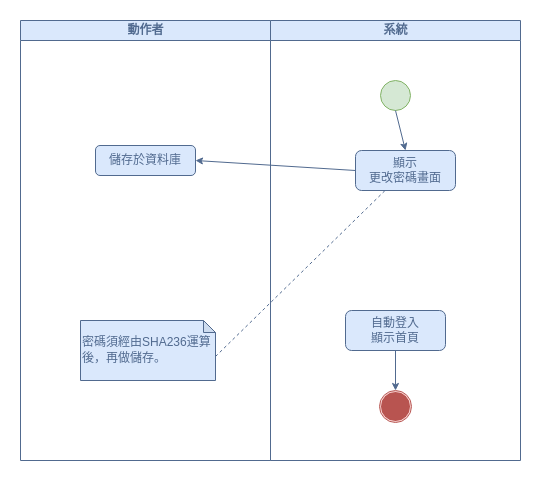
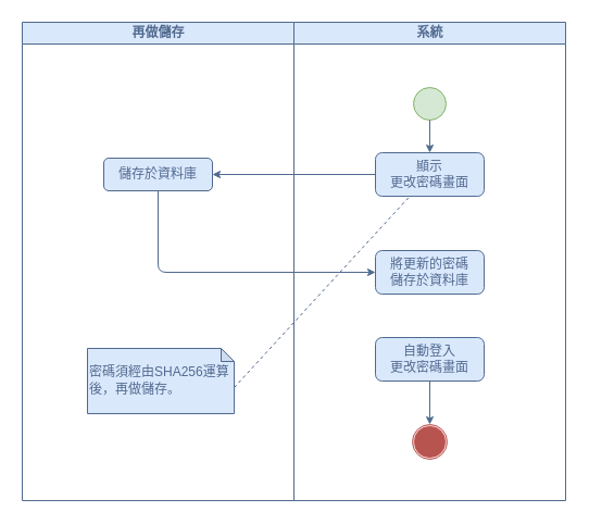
- <mxCell id="2" value="&lt;font color=&quot;#516a8f&quot;&gt;動作者&lt;/font&gt;" style="swimlane;html=1;startSize=20;fillColor=#dae8fc;strokeColor=#516A8F;" parent="1" vertex="1"><mxGeometry x="20" y="20" width="250" height="440" as="geometry" /></mxCell>
+ <mxCell id="2" value="&lt;font color=&quot;#516a8f&quot;&gt;再做儲存&lt;/font&gt;" style="swimlane;html=1;startSize=20;fillColor=#dae8fc;strokeColor=#516A8F;" parent="1" vertex="1"><mxGeometry x="20" y="20" width="250" height="440" as="geometry" /></mxCell>
- <mxCell id="6" value="&lt;font color=&quot;#516a8f&quot;&gt;顯示&lt;br&gt;更改密碼畫面&lt;/font&gt;" style="rounded=1;whiteSpace=wrap;html=1;shadow=0;comic=0;labelBackgroundColor=none;strokeWidth=1;fontFamily=Verdana;fontSize=12;align=center;arcSize=15;fillColor=#dae8fc;strokeColor=#516A8F;glass=0;" parent="4" vertex="1"><mxGeometry x="85" y="130" width="100" height="40" as="geometry" /></mxCell>
+ <mxCell id="6" value="&lt;font color=&quot;#516a8f&quot;&gt;顯示&lt;br&gt;更改密碼畫面&lt;/font&gt;" style="rounded=1;whiteSpace=wrap;html=1;shadow=0;comic=0;labelBackgroundColor=none;strokeWidth=1;fontFamily=Verdana;fontSize=12;align=center;arcSize=15;fillColor=#dae8fc;strokeColor=#516A8F;glass=0;" parent="4" vertex="1"><mxGeometry x="75" y="120" width="100" height="40" as="geometry" /></mxCell>
+ <mxCell id="17" style="edgeStyle=none;rounded=1;html=1;labelBackgroundColor=none;startArrow=none;startFill=0;startSize=5;endArrow=classic;endFill=1;endSize=5;jettySize=auto;orthogonalLoop=1;strokeWidth=1;fontFamily=Verdana;fontSize=12;strokeColor=#516A8F;arcSize=15;entryX=0;entryY=0.5;entryDx=0;entryDy=0;exitX=0.5;exitY=1;exitDx=0;exitDy=0;" parent="1" source="3" target="7" edge="1"><mxGeometry relative="1" as="geometry"><mxPoint x="135" y="240" as="sourcePoint" /><mxPoint x="336" y="310" as="targetPoint" /><Array as="points"><mxPoint x="145" y="250" /></Array></mxGeometry></mxCell>
+ <mxCell id="7" value="&lt;font color=&quot;#516a8f&quot;&gt;將更新的密碼&lt;br&gt;儲存於資料庫&lt;br&gt;&lt;/font&gt;" style="rounded=1;whiteSpace=wrap;html=1;shadow=0;comic=0;labelBackgroundColor=none;strokeWidth=1;fontFamily=Verdana;fontSize=12;align=center;arcSize=15;fillColor=#dae8fc;strokeColor=#516A8F;glass=0;" parent="4" vertex="1"><mxGeometry x="75" y="210" width="100" height="40" as="geometry" /></mxCell>
- <mxCell id="8" value="&lt;font color=&quot;#516a8f&quot;&gt;自動登入&lt;br&gt;顯示首頁&lt;br&gt;&lt;/font&gt;" style="rounded=1;whiteSpace=wrap;html=1;shadow=0;comic=0;labelBackgroundColor=none;strokeWidth=1;fontFamily=Verdana;fontSize=12;align=center;arcSize=15;fillColor=#dae8fc;strokeColor=#516A8F;glass=0;" parent="4" vertex="1"><mxGeometry x="75" y="290" width="100" height="40" as="geometry" /></mxCell>
+ <mxCell id="8" value="&lt;font color=&quot;#516a8f&quot;&gt;自動登入&lt;br&gt;更改密碼畫面&lt;br&gt;&lt;/font&gt;" style="rounded=1;whiteSpace=wrap;html=1;shadow=0;comic=0;labelBackgroundColor=none;strokeWidth=1;fontFamily=Verdana;fontSize=12;align=center;arcSize=15;fillColor=#dae8fc;strokeColor=#516A8F;glass=0;" parent="4" vertex="1"><mxGeometry x="75" y="290" width="100" height="40" as="geometry" /></mxCell>
- <mxCell id="5" value="&lt;p style=&quot;line-height: 130%;&quot;&gt;&lt;font color=&quot;#516a8f&quot;&gt;密碼須經由SHA236運算後，再做儲存。&lt;/font&gt;&lt;/p&gt;" style="shape=note;whiteSpace=wrap;html=1;backgroundOutline=1;darkOpacity=0.05;size=12;fillColor=#dae8fc;strokeColor=#516A8F;align=left;labelPadding=0;noLabel=0;" parent="4" vertex="1"><mxGeometry x="-190" y="300" width="135" height="60" as="geometry" /></mxCell>
+ <mxCell id="5" value="&lt;p style=&quot;line-height: 130%;&quot;&gt;&lt;font color=&quot;#516a8f&quot;&gt;密碼須經由SHA256運算後，再做儲存。&lt;/font&gt;&lt;/p&gt;" style="shape=note;whiteSpace=wrap;html=1;backgroundOutline=1;darkOpacity=0.05;size=12;fillColor=#dae8fc;strokeColor=#516A8F;align=left;labelPadding=0;noLabel=0;" parent="4" vertex="1"><mxGeometry x="-190" y="300" width="135" height="60" as="geometry" /></mxCell>
